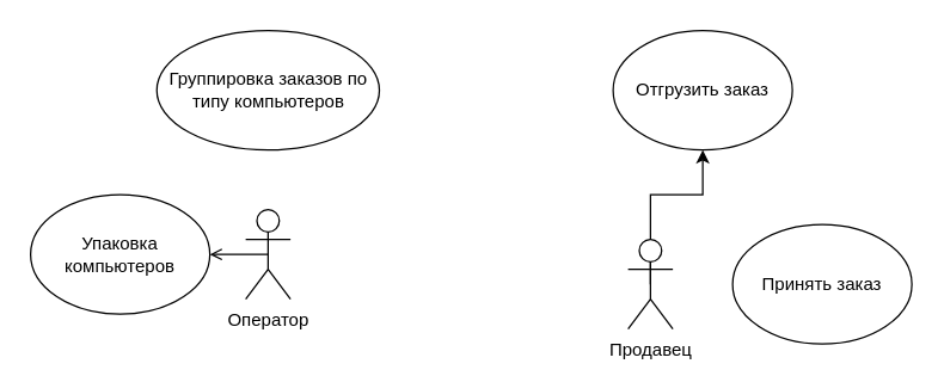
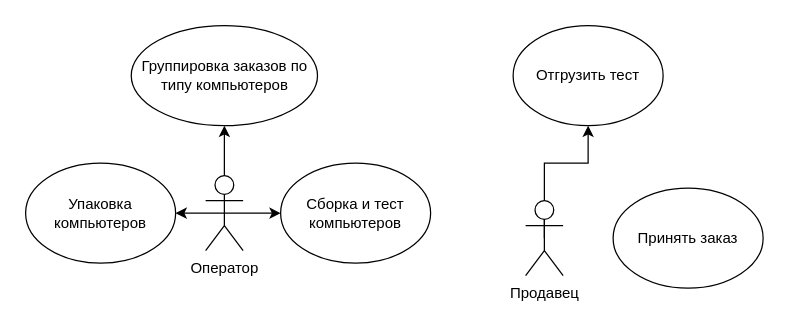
- <mxCell id="12" value="Отгрузить заказ" style="ellipse;whiteSpace=wrap;html=1;" vertex="1" parent="1"><mxGeometry x="410" y="20" width="120" height="80" as="geometry" /></mxCell>
+ <mxCell id="12" value="Отгрузить тест" style="ellipse;whiteSpace=wrap;html=1;" vertex="1" parent="1"><mxGeometry x="410" y="20" width="120" height="80" as="geometry" /></mxCell>
+ <mxCell id="4" style="edgeStyle=orthogonalEdgeStyle;rounded=0;orthogonalLoop=1;jettySize=auto;html=1;exitX=0.5;exitY=0;exitDx=0;exitDy=0;exitPerimeter=0;entryX=0.5;entryY=1;entryDx=0;entryDy=0;" edge="1" parent="1" source="7" target="8"><mxGeometry relative="1" as="geometry" /></mxCell>
- <mxCell id="6" style="edgeStyle=orthogonalEdgeStyle;rounded=0;orthogonalLoop=1;jettySize=auto;html=1;exitX=0.5;exitY=0.5;exitDx=0;exitDy=0;exitPerimeter=0;entryX=1;entryY=0.5;entryDx=0;entryDy=0;endArrow=open;" edge="1" parent="1" source="7" target="10"><mxGeometry relative="1" as="geometry" /></mxCell>
+ <mxCell id="6" style="edgeStyle=orthogonalEdgeStyle;rounded=0;orthogonalLoop=1;jettySize=auto;html=1;exitX=0.5;exitY=0.5;exitDx=0;exitDy=0;exitPerimeter=0;entryX=1;entryY=0.5;entryDx=0;entryDy=0;" edge="1" parent="1" source="7" target="10"><mxGeometry relative="1" as="geometry" /></mxCell>
+ <mxCell id="5" style="edgeStyle=orthogonalEdgeStyle;rounded=0;orthogonalLoop=1;jettySize=auto;html=1;exitX=0.5;exitY=0.5;exitDx=0;exitDy=0;exitPerimeter=0;entryX=0;entryY=0.5;entryDx=0;entryDy=0;" edge="1" parent="1" source="7" target="9"><mxGeometry relative="1" as="geometry" /></mxCell>
+ <mxCell id="9" value="Сборка и тест компьютеров" style="ellipse;whiteSpace=wrap;html=1;" vertex="1" parent="1"><mxGeometry x="224" y="130" width="120" height="80" as="geometry" /></mxCell>
